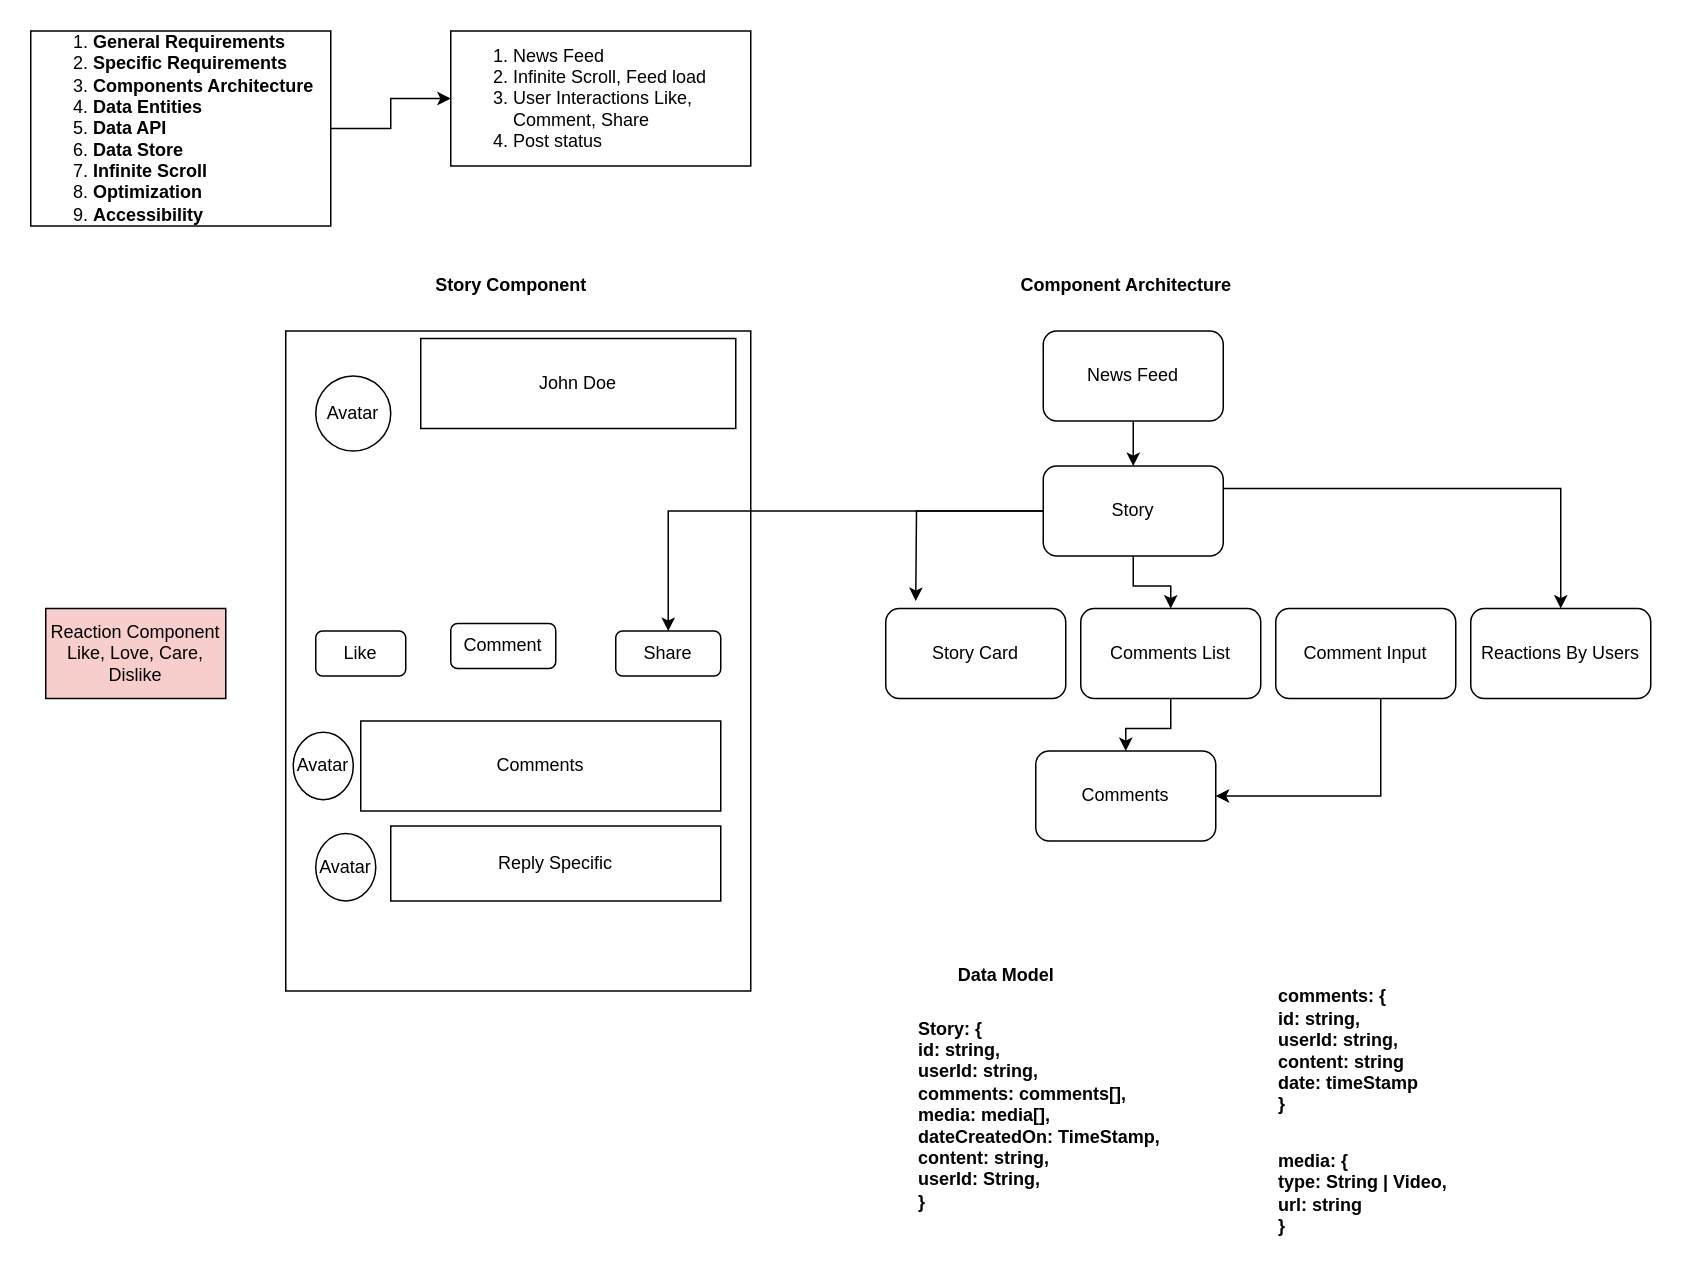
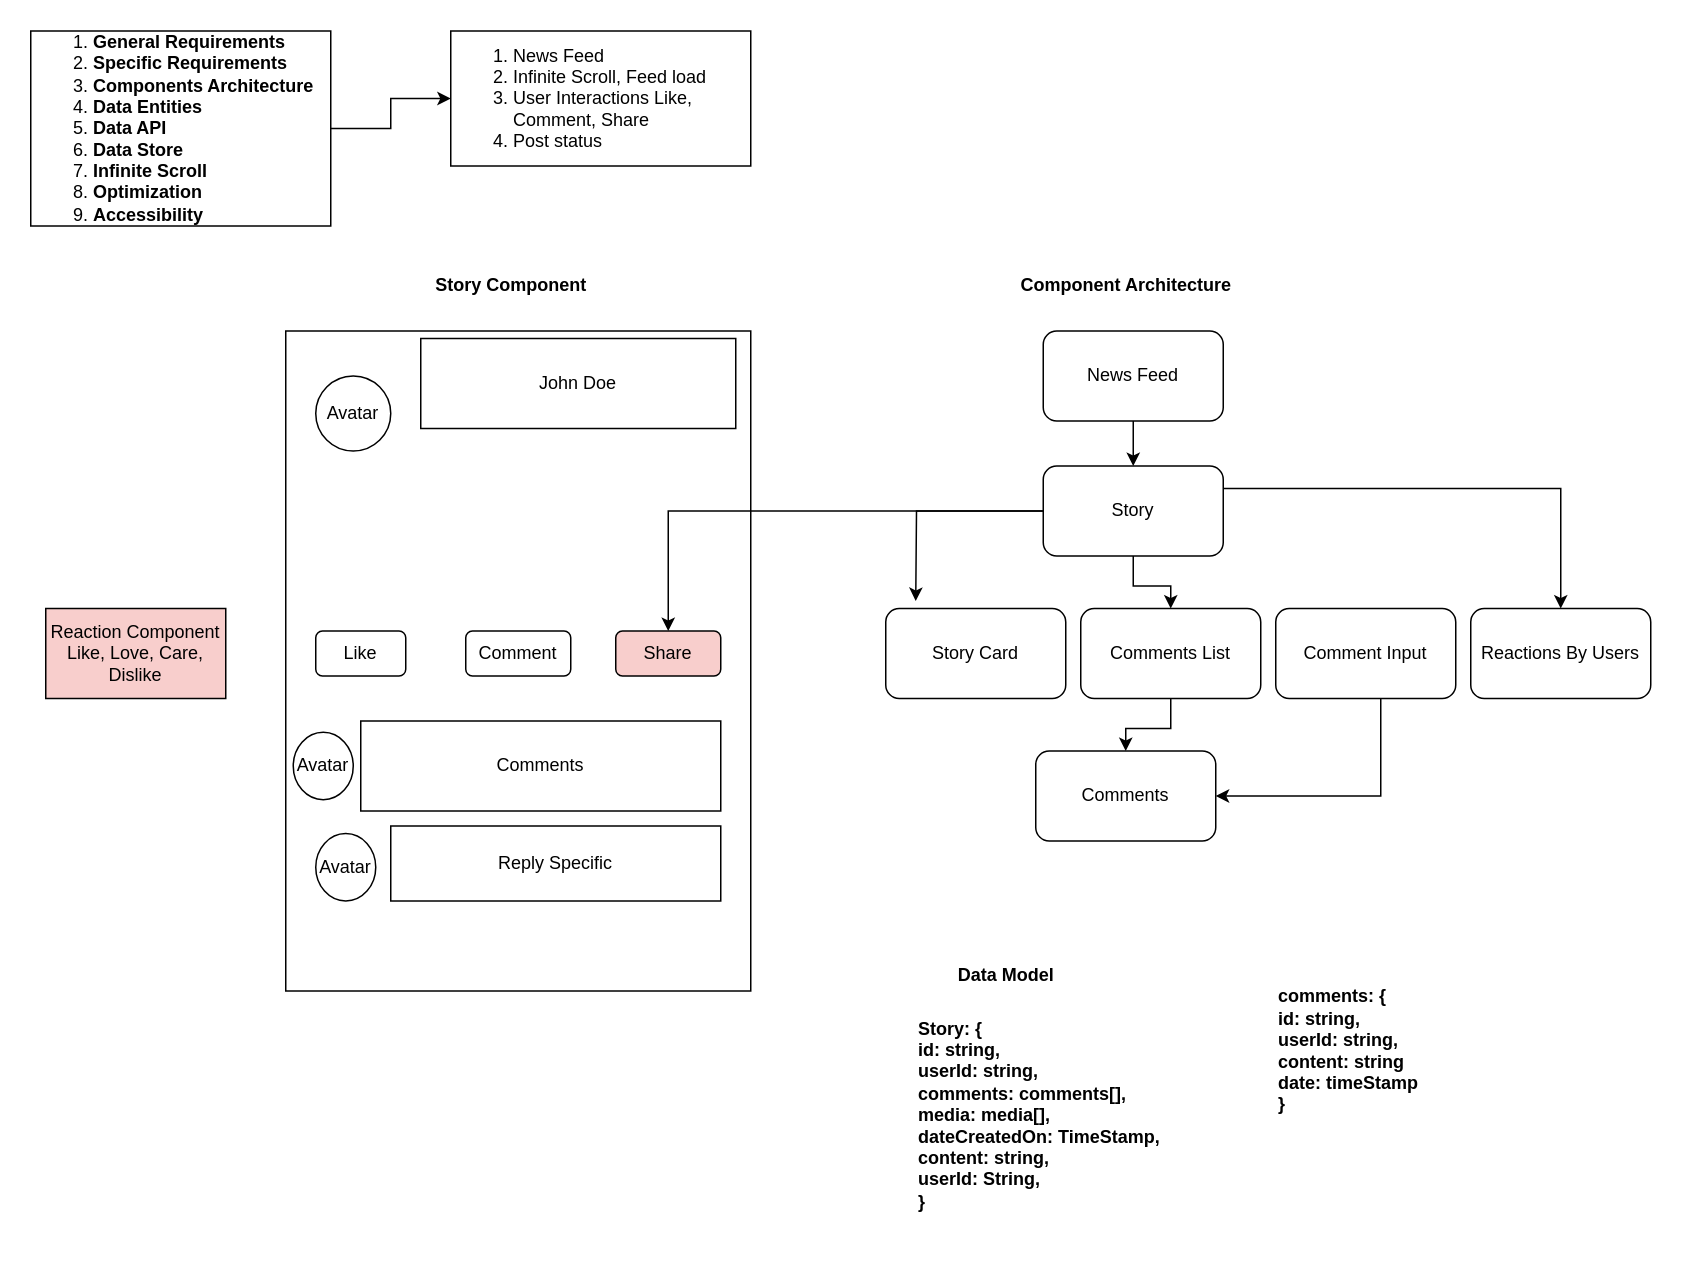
- <mxCell id="9" value="Comment" style="rounded=1;whiteSpace=wrap;html=1;" vertex="1" parent="1"><mxGeometry x="300" y="415" width="70" height="30" as="geometry" /></mxCell>
+ <mxCell id="9" value="Comment" style="rounded=1;whiteSpace=wrap;html=1;" vertex="1" parent="1"><mxGeometry x="310" y="420" width="70" height="30" as="geometry" /></mxCell>
- <mxCell id="10" value="Share" style="rounded=1;whiteSpace=wrap;html=1;" vertex="1" parent="1"><mxGeometry x="410" y="420" width="70" height="30" as="geometry" /></mxCell>
+ <mxCell id="10" value="Share" style="rounded=1;whiteSpace=wrap;html=1;fillColor=#f8cecc;" vertex="1" parent="1"><mxGeometry x="410" y="420" width="70" height="30" as="geometry" /></mxCell>
- <mxCell id="36" value="&lt;b&gt;media: {&lt;br&gt;type: String | Video,&lt;br&gt;url: string&lt;br&gt;}&lt;/b&gt;" style="text;html=1;align=left;verticalAlign=middle;resizable=0;points=[];autosize=1;strokeColor=none;fillColor=none;" vertex="1" parent="1"><mxGeometry x="850" y="765" width="130" height="60" as="geometry" /></mxCell>
